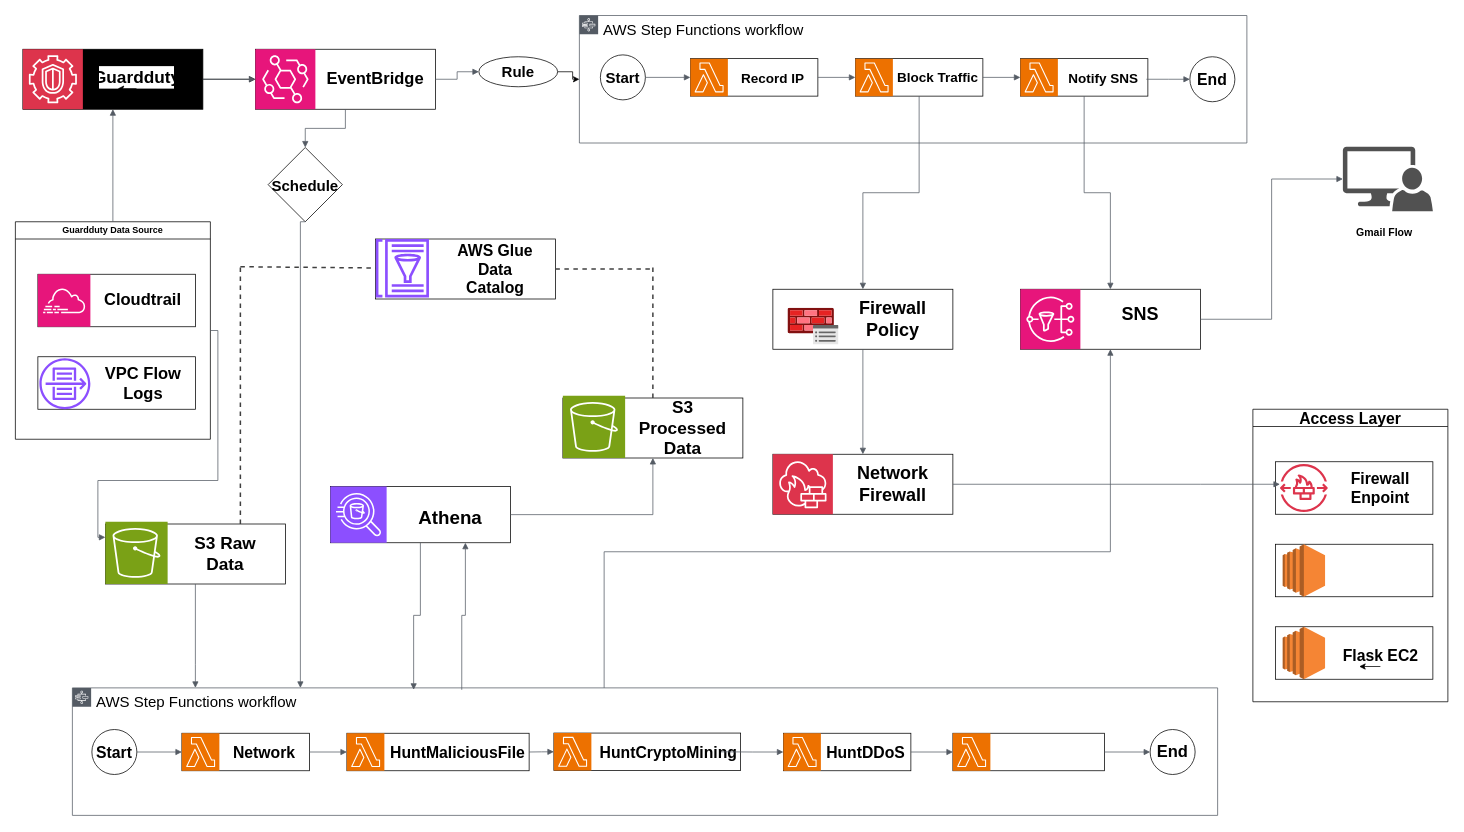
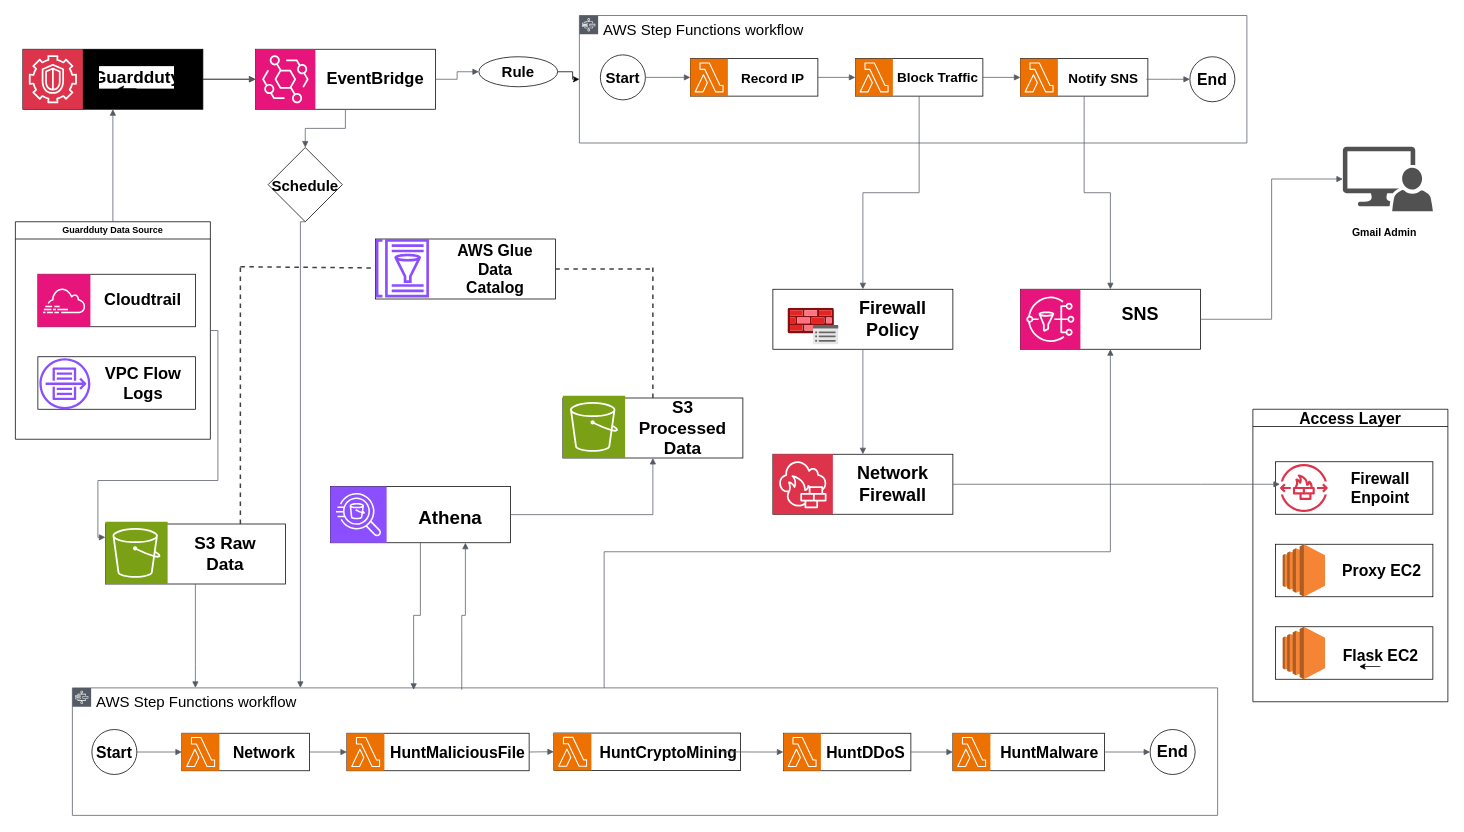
- <mxCell id="52" value="&lt;font style=&quot;font-size: 14px;&quot;&gt;&lt;b&gt;Gmail Flow&lt;/b&gt;&lt;/font&gt;" style="text;html=1;align=center;verticalAlign=middle;resizable=0;points=[];autosize=1;strokeColor=none;fillColor=none;" parent="1" vertex="1"><mxGeometry x="1790" y="295" width="110" height="30" as="geometry" /></mxCell>
+ <mxCell id="52" value="&lt;font style=&quot;font-size: 14px;&quot;&gt;&lt;b&gt;Gmail Admin&lt;/b&gt;&lt;/font&gt;" style="text;html=1;align=center;verticalAlign=middle;resizable=0;points=[];autosize=1;strokeColor=none;fillColor=none;" parent="1" vertex="1"><mxGeometry x="1790" y="295" width="110" height="30" as="geometry" /></mxCell>
+ <mxCell id="101" value="&lt;font style=&quot;font-size: 21px;&quot;&gt;&lt;b style=&quot;&quot;&gt;Proxy EC2&lt;/b&gt;&lt;/font&gt;" style="text;strokeColor=none;align=center;fillColor=none;html=1;verticalAlign=middle;whiteSpace=wrap;rounded=0;fontColor=light-dark(#000000,#000000);" parent="97" vertex="1"><mxGeometry x="113.5" y="200" width="116" height="30" as="geometry" /></mxCell>
+ <mxCell id="79" value="&lt;b style=&quot;&quot;&gt;&lt;font style=&quot;font-size: 21px;&quot;&gt;HuntMalware&lt;/font&gt;&lt;/b&gt;" style="text;strokeColor=none;align=center;fillColor=none;html=1;verticalAlign=middle;whiteSpace=wrap;rounded=0;fontColor=light-dark(#000000,#000000);" parent="1" vertex="1"><mxGeometry x="1329" y="989" width="140" height="25.5" as="geometry" /></mxCell>
